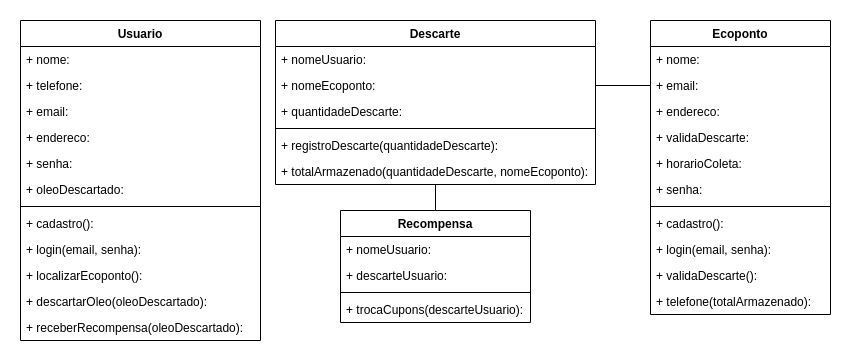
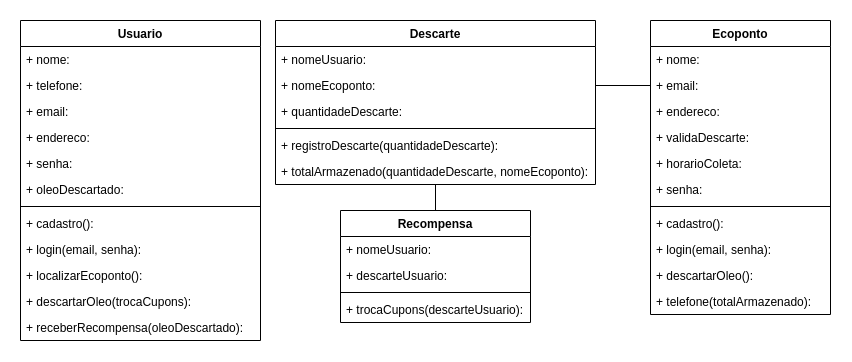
- <mxCell id="25" value="+ validaDescarte():" style="text;strokeColor=none;fillColor=none;align=left;verticalAlign=top;spacingLeft=4;spacingRight=4;overflow=hidden;rotatable=0;points=[[0,0.5],[1,0.5]];portConstraint=eastwest;whiteSpace=wrap;html=1;" parent="15" vertex="1"><mxGeometry y="242" width="180" height="26" as="geometry" /></mxCell>
+ <mxCell id="25" value="+ descartarOleo():" style="text;strokeColor=none;fillColor=none;align=left;verticalAlign=top;spacingLeft=4;spacingRight=4;overflow=hidden;rotatable=0;points=[[0,0.5],[1,0.5]];portConstraint=eastwest;whiteSpace=wrap;html=1;" parent="15" vertex="1"><mxGeometry y="242" width="180" height="26" as="geometry" /></mxCell>
- <mxCell id="13" value="+ descartarOleo(oleoDescartado):&amp;nbsp;" style="text;strokeColor=none;fillColor=none;align=left;verticalAlign=top;spacingLeft=4;spacingRight=4;overflow=hidden;rotatable=0;points=[[0,0.5],[1,0.5]];portConstraint=eastwest;whiteSpace=wrap;html=1;" parent="2" vertex="1"><mxGeometry y="268" width="240" height="26" as="geometry" /></mxCell>
+ <mxCell id="13" value="+ descartarOleo(trocaCupons):&amp;nbsp;" style="text;strokeColor=none;fillColor=none;align=left;verticalAlign=top;spacingLeft=4;spacingRight=4;overflow=hidden;rotatable=0;points=[[0,0.5],[1,0.5]];portConstraint=eastwest;whiteSpace=wrap;html=1;" parent="2" vertex="1"><mxGeometry y="268" width="240" height="26" as="geometry" /></mxCell>
